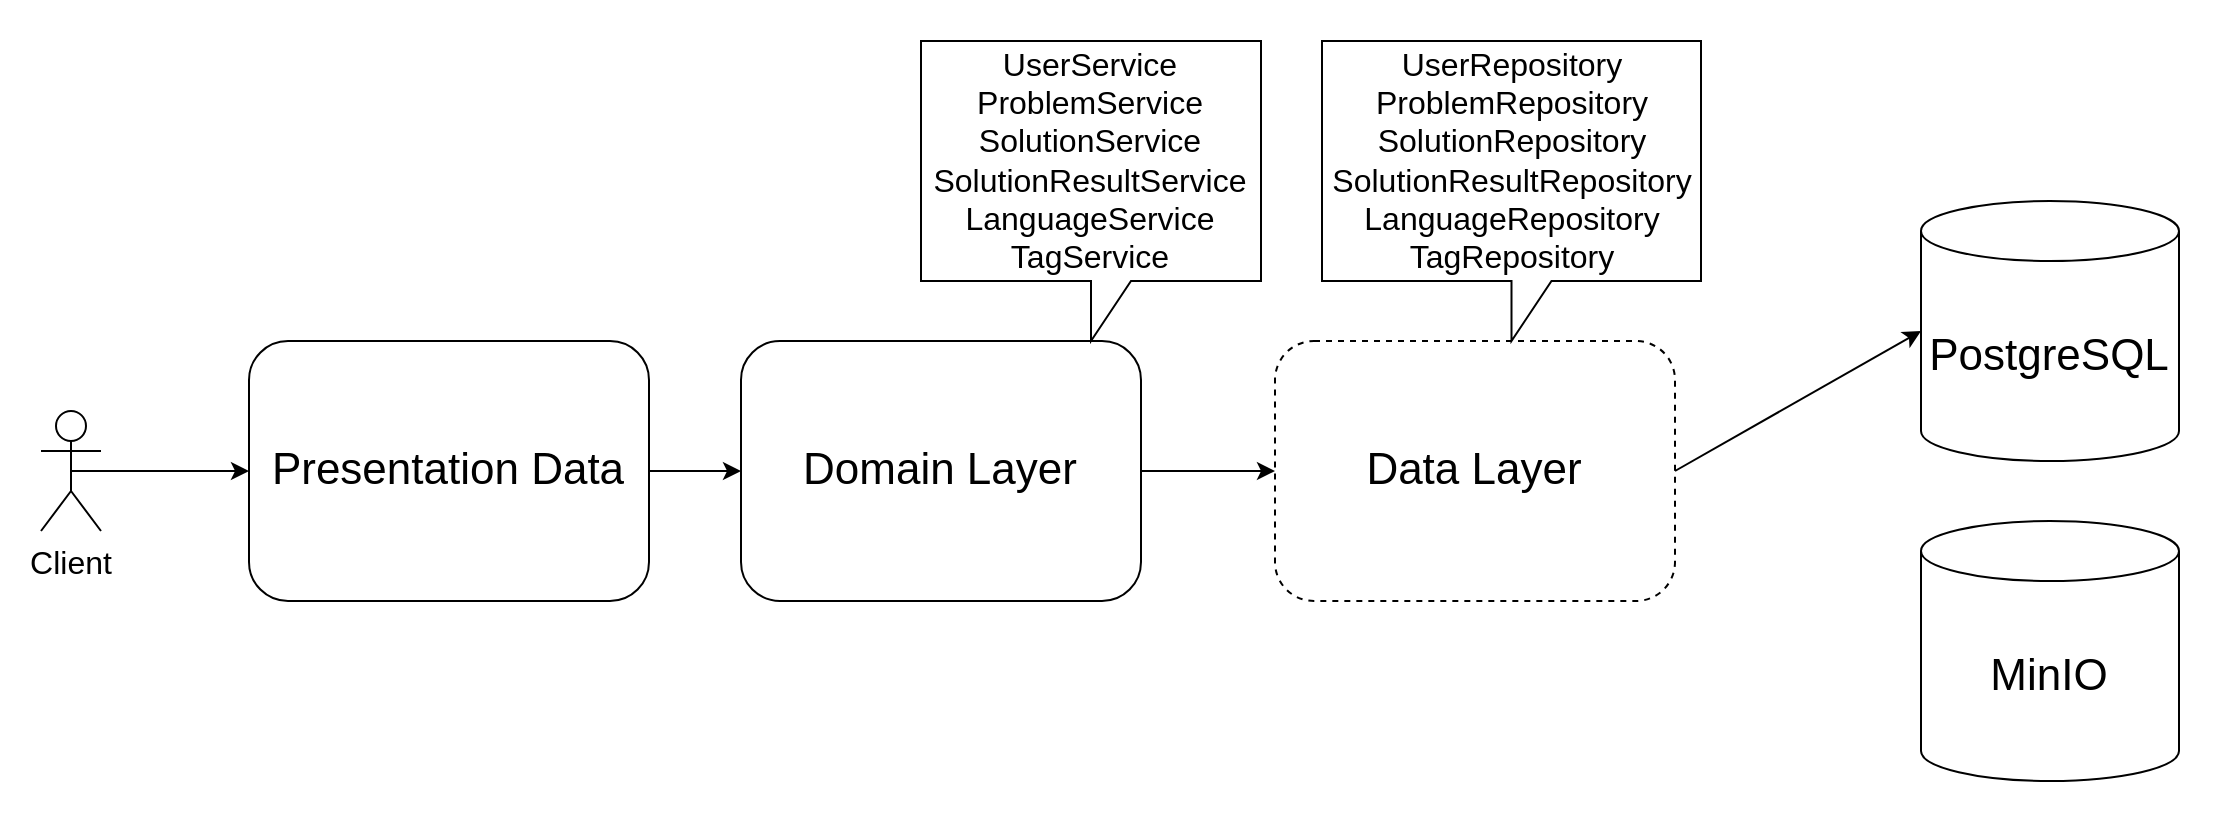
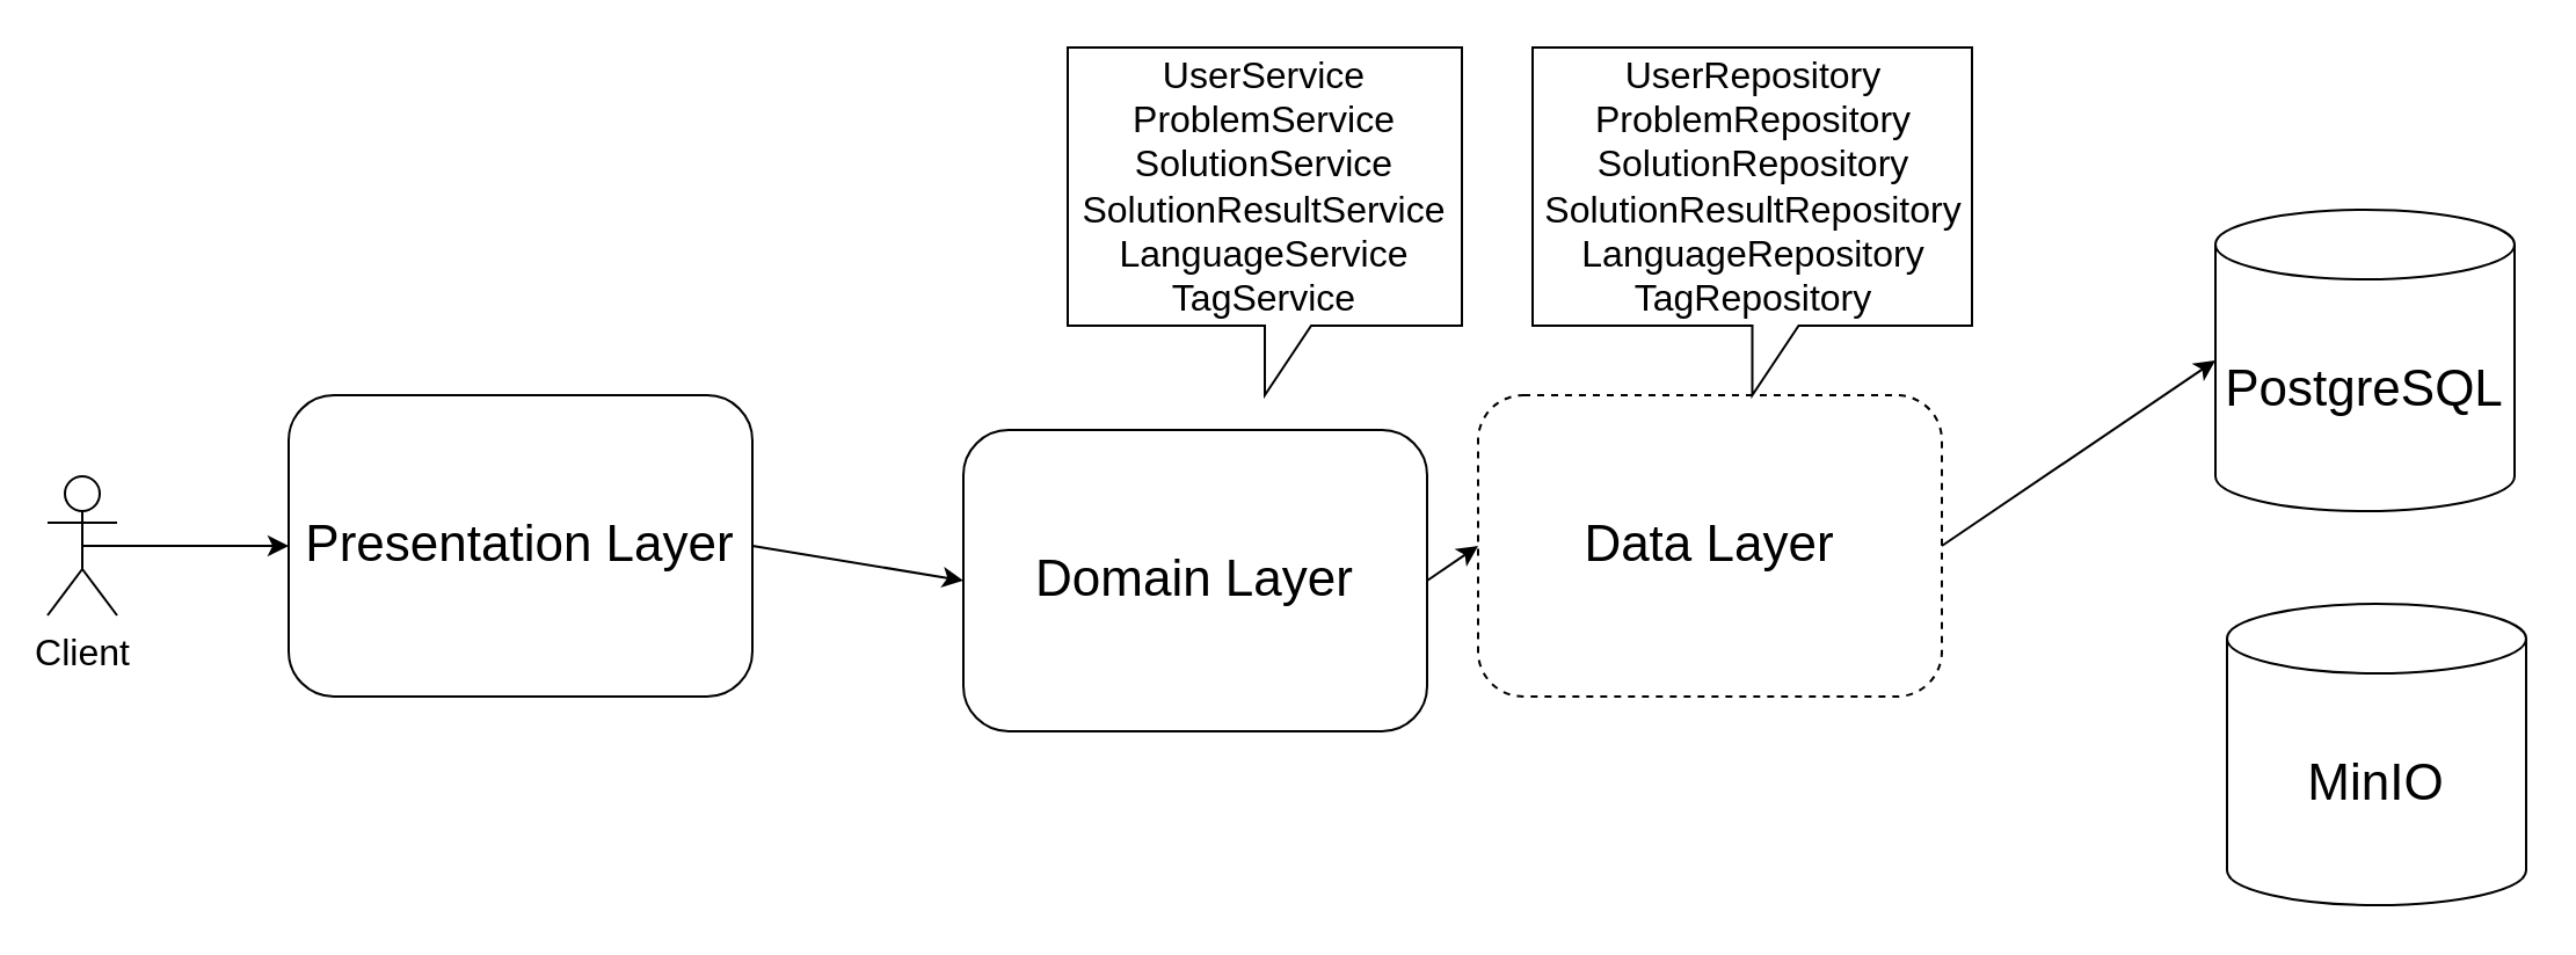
- <mxCell id="11" value="&lt;font style=&quot;font-size: 22px;&quot;&gt;PostgreSQL&lt;/font&gt;" style="shape=cylinder3;whiteSpace=wrap;html=1;boundedLbl=1;backgroundOutline=1;size=15;" parent="1" vertex="1"><mxGeometry x="960" y="100" width="129" height="130" as="geometry" /></mxCell>
+ <mxCell id="11" value="&lt;font style=&quot;font-size: 22px;&quot;&gt;PostgreSQL&lt;/font&gt;" style="shape=cylinder3;whiteSpace=wrap;html=1;boundedLbl=1;backgroundOutline=1;size=15;" parent="1" vertex="1"><mxGeometry x="955" y="90" width="129" height="130" as="geometry" /></mxCell>
- <mxCell id="2" value="&lt;font style=&quot;font-size: 22px;&quot;&gt;Presentation Data&lt;/font&gt;" style="rounded=1;whiteSpace=wrap;html=1;" parent="1" vertex="1"><mxGeometry x="124" y="170" width="200" height="130" as="geometry" /></mxCell>
+ <mxCell id="2" value="&lt;font style=&quot;font-size: 22px;&quot;&gt;Presentation Layer&lt;/font&gt;" style="rounded=1;whiteSpace=wrap;html=1;" parent="1" vertex="1"><mxGeometry x="124" y="170" width="200" height="130" as="geometry" /></mxCell>
- <mxCell id="5" value="&lt;font style=&quot;font-size: 22px;&quot;&gt;Domain Layer&lt;/font&gt;" style="rounded=1;whiteSpace=wrap;html=1;" parent="1" vertex="1"><mxGeometry x="370" y="170" width="200" height="130" as="geometry" /></mxCell>
+ <mxCell id="5" value="&lt;font style=&quot;font-size: 22px;&quot;&gt;Domain Layer&lt;/font&gt;" style="rounded=1;whiteSpace=wrap;html=1;" parent="1" vertex="1"><mxGeometry x="415" y="185" width="200" height="130" as="geometry" /></mxCell>
